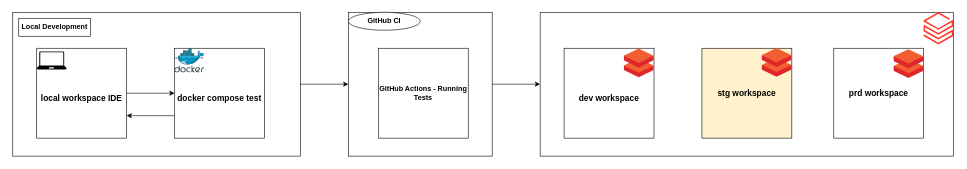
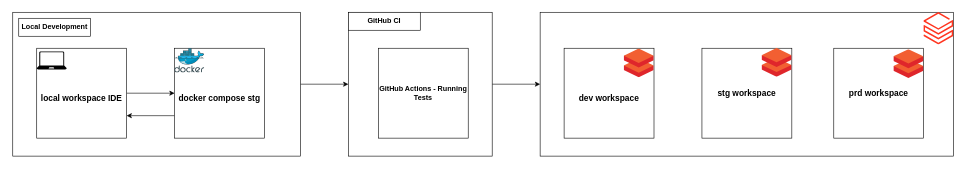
- <mxCell id="13" value="GitHub CI" style="ellipse;whiteSpace=wrap;html=1;fontStyle=1;" vertex="1" parent="1"><mxGeometry x="580" y="20" width="120" height="30" as="geometry" /></mxCell>
+ <mxCell id="13" value="GitHub CI" style="rounded=0;whiteSpace=wrap;html=1;fontStyle=1" vertex="1" parent="1"><mxGeometry x="580" y="20" width="120" height="30" as="geometry" /></mxCell>
- <mxCell id="9" value="&lt;font style=&quot;font-size: 14px;&quot;&gt;&lt;br&gt;docker compose test&lt;/font&gt;" style="rounded=0;whiteSpace=wrap;html=1;fontStyle=1" vertex="1" parent="1"><mxGeometry x="290" y="80" width="150" height="150" as="geometry" /></mxCell>
+ <mxCell id="9" value="&lt;font style=&quot;font-size: 14px;&quot;&gt;&lt;br&gt;docker compose stg&lt;/font&gt;" style="rounded=0;whiteSpace=wrap;html=1;fontStyle=1" vertex="1" parent="1"><mxGeometry x="290" y="80" width="150" height="150" as="geometry" /></mxCell>
- <mxCell id="18" value="&lt;font style=&quot;font-size: 14px;&quot;&gt;stg workspace&lt;/font&gt;" style="rounded=0;whiteSpace=wrap;html=1;fontStyle=1;fillColor=#fff2cc;" vertex="1" parent="1"><mxGeometry x="1170" y="80" width="150" height="150" as="geometry" /></mxCell>
+ <mxCell id="18" value="&lt;font style=&quot;font-size: 14px;&quot;&gt;stg workspace&lt;/font&gt;" style="rounded=0;whiteSpace=wrap;html=1;fontStyle=1" vertex="1" parent="1"><mxGeometry x="1170" y="80" width="150" height="150" as="geometry" /></mxCell>
